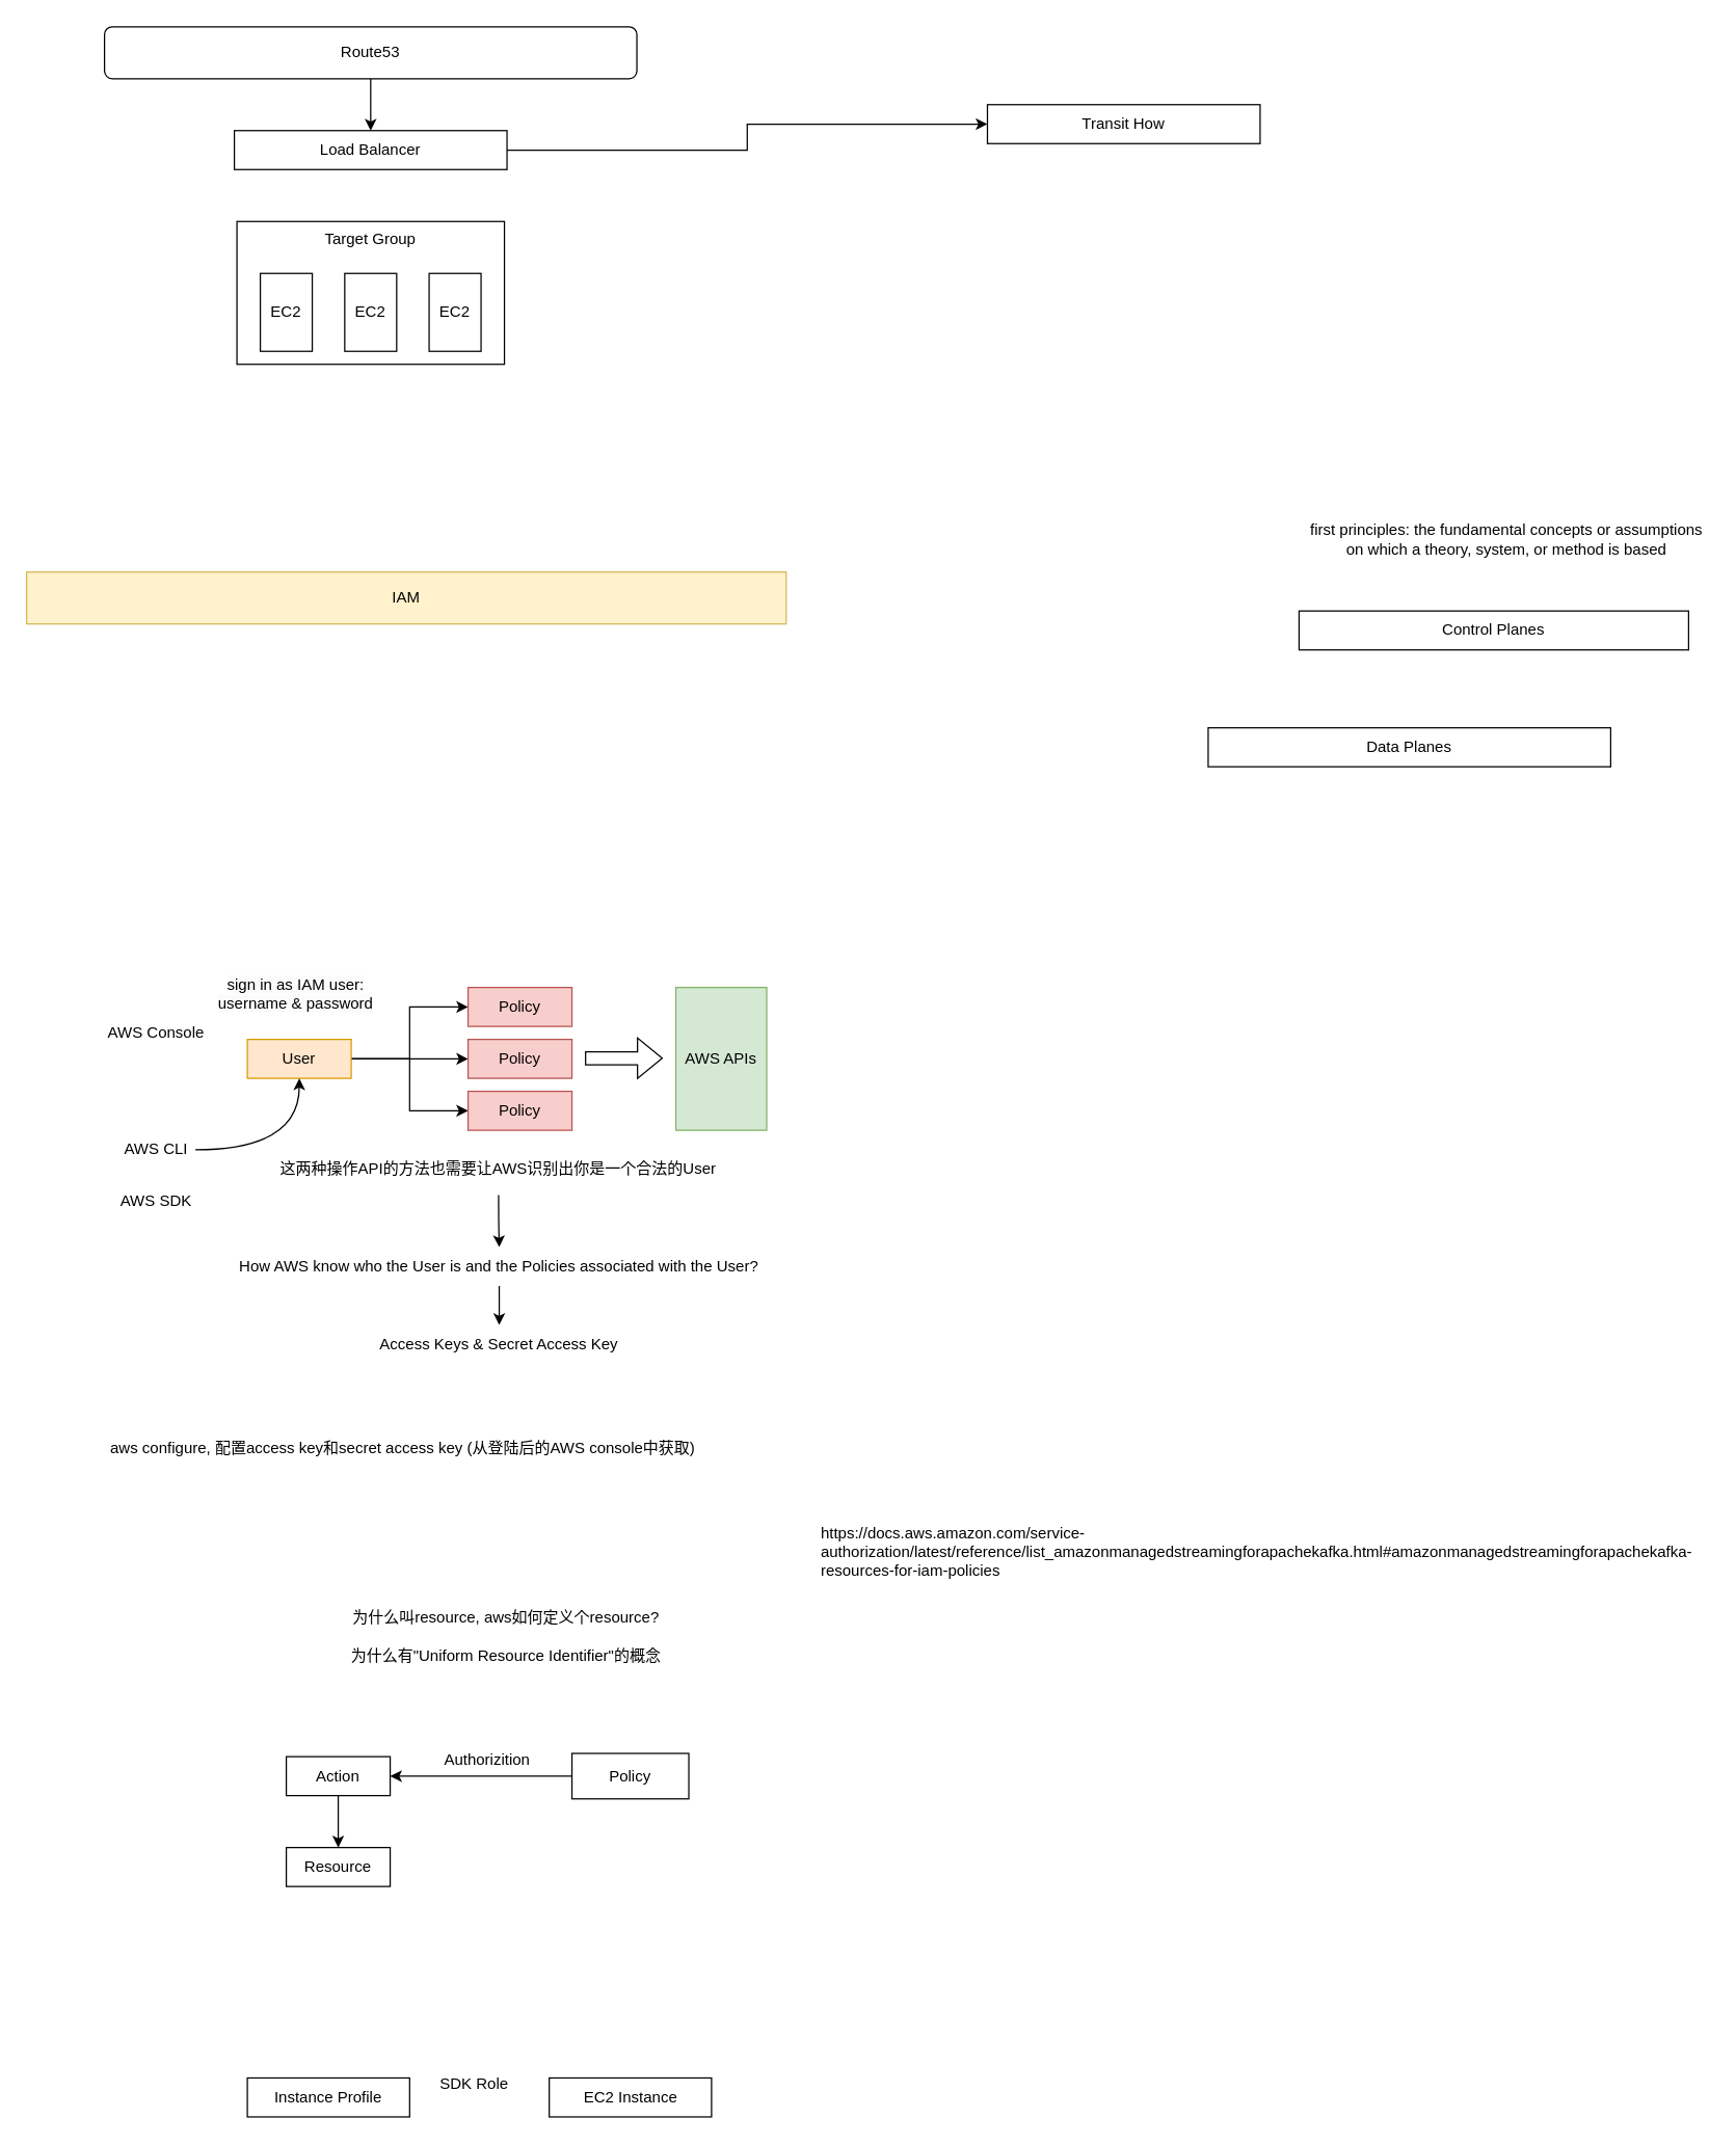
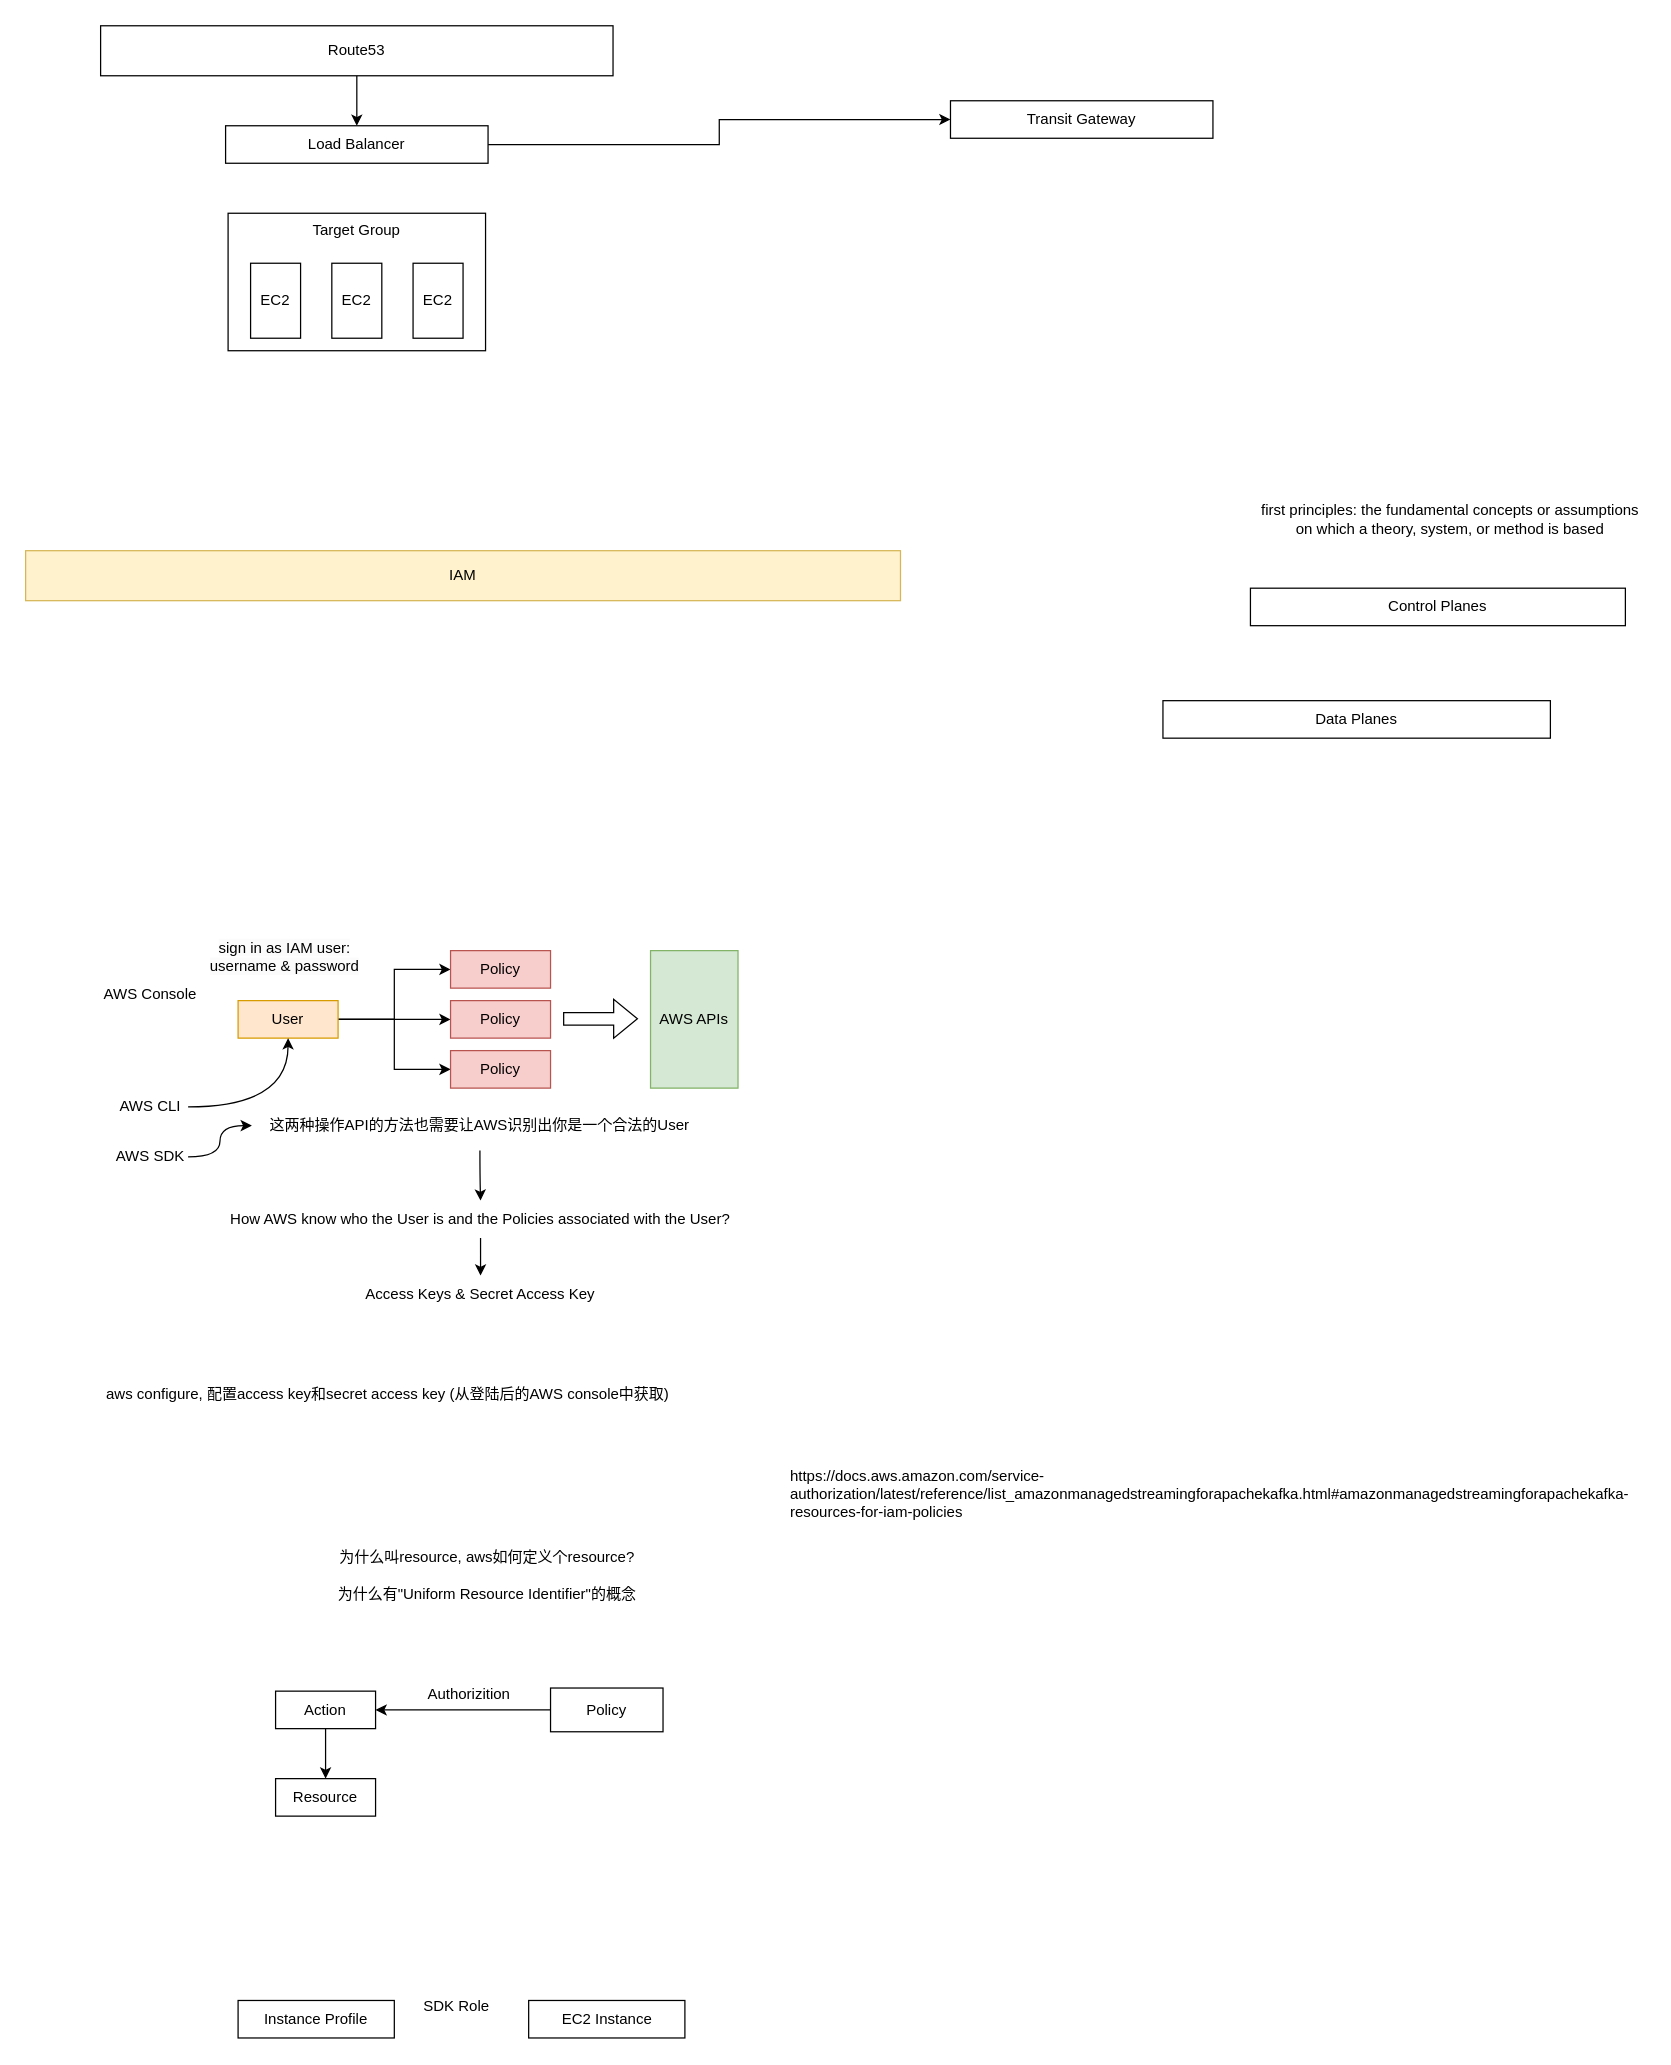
- <mxCell id="3" value="Route53" style="whiteSpace=wrap;html=1;rounded=1;" parent="1" vertex="1"><mxGeometry x="80" y="20" width="410" height="40" as="geometry" /></mxCell>
+ <mxCell id="3" value="Route53" style="rounded=0;whiteSpace=wrap;html=1;" parent="1" vertex="1"><mxGeometry x="80" y="20" width="410" height="40" as="geometry" /></mxCell>
- <mxCell id="10" value="Transit How" style="rounded=0;whiteSpace=wrap;html=1;" parent="1" vertex="1"><mxGeometry x="760" y="80" width="210" height="30" as="geometry" /></mxCell>
+ <mxCell id="10" value="Transit Gateway" style="rounded=0;whiteSpace=wrap;html=1;" parent="1" vertex="1"><mxGeometry x="760" y="80" width="210" height="30" as="geometry" /></mxCell>
- <mxCell id="11" value="IAM" style="rounded=0;whiteSpace=wrap;html=1;fillColor=#fff2cc;strokeColor=#d6b656;" parent="1" vertex="1"><mxGeometry x="20" y="440" width="585" height="40" as="geometry" /></mxCell>
+ <mxCell id="11" value="IAM" style="rounded=0;whiteSpace=wrap;html=1;fillColor=#fff2cc;strokeColor=#d6b656;" parent="1" vertex="1"><mxGeometry x="20" y="440" width="700" height="40" as="geometry" /></mxCell>
+ <mxCell id="34" style="edgeStyle=orthogonalEdgeStyle;curved=1;rounded=0;orthogonalLoop=1;jettySize=auto;html=1;entryX=0;entryY=0.5;entryDx=0;entryDy=0;" parent="1" source="35" target="37" edge="1"><mxGeometry relative="1" as="geometry" /></mxCell>
